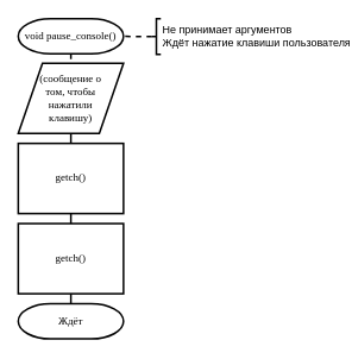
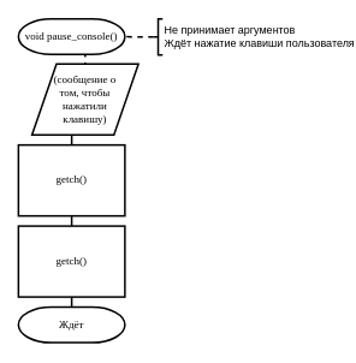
- <mxCell id="5" value="(сообщение о&lt;br&gt;том, чтобы&lt;br&gt;нажатили&lt;br&gt;клавишу)" style="shape=parallelogram;html=1;strokeWidth=2;perimeter=parallelogramPerimeter;whiteSpace=wrap;rounded=0;arcSize=12;size=0.23;fontFamily=Times New Roman;" parent="1" vertex="1"><mxGeometry x="20" y="70" width="118.11" height="78.74" as="geometry" /></mxCell>
+ <mxCell id="5" value="(сообщение о&lt;br&gt;том, чтобы&lt;br&gt;нажатили&lt;br&gt;клавишу)" style="shape=parallelogram;html=1;strokeWidth=2;perimeter=parallelogramPerimeter;whiteSpace=wrap;rounded=0;arcSize=12;size=0.23;fontFamily=Times New Roman;" parent="1" vertex="1"><mxGeometry x="35" y="70" width="118.11" height="78.74" as="geometry" /></mxCell>
